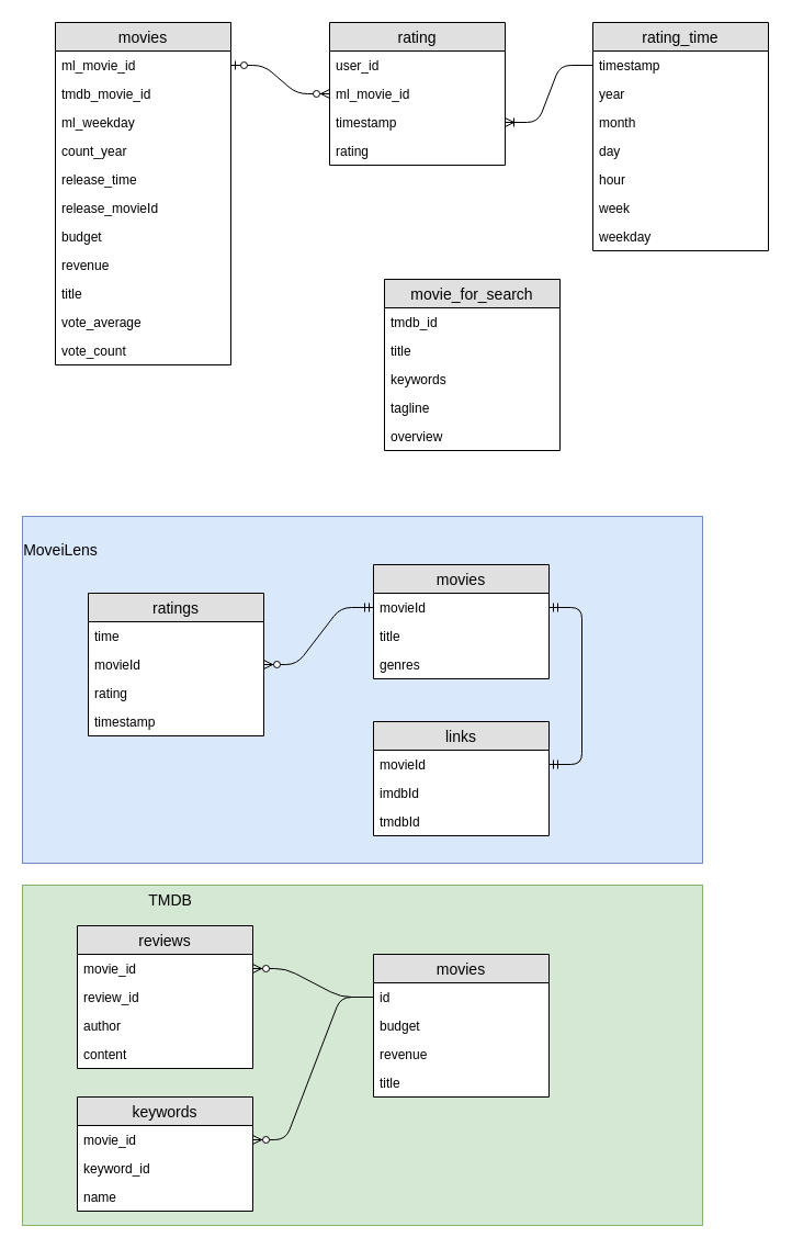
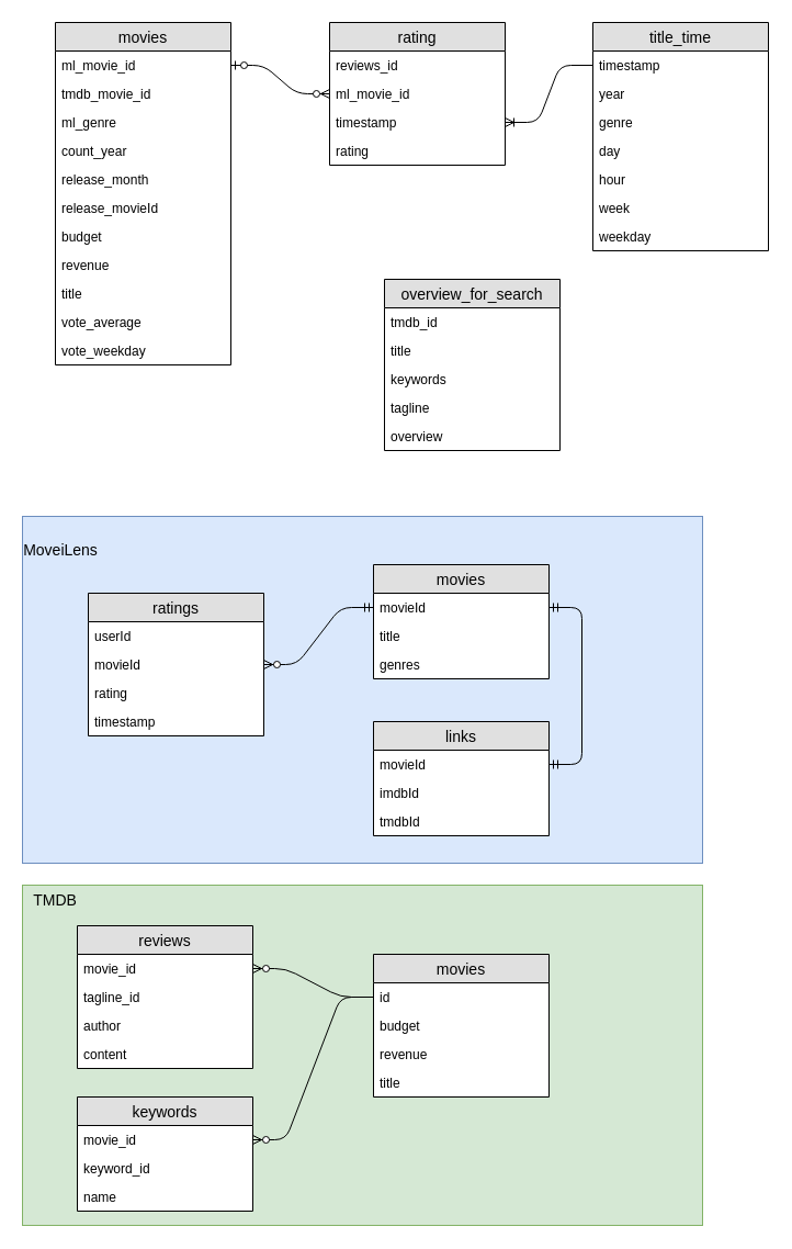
- <mxCell id="54" value="rating_time" style="swimlane;fontStyle=0;childLayout=stackLayout;horizontal=1;startSize=26;fillColor=#e0e0e0;horizontalStack=0;resizeParent=1;resizeParentMax=0;resizeLast=0;collapsible=1;marginBottom=0;swimlaneFillColor=#ffffff;align=center;fontSize=14;" vertex="1" parent="1"><mxGeometry x="540" y="20" width="160" height="208" as="geometry" /></mxCell>
+ <mxCell id="54" value="title_time" style="swimlane;fontStyle=0;childLayout=stackLayout;horizontal=1;startSize=26;fillColor=#e0e0e0;horizontalStack=0;resizeParent=1;resizeParentMax=0;resizeLast=0;collapsible=1;marginBottom=0;swimlaneFillColor=#ffffff;align=center;fontSize=14;" vertex="1" parent="1"><mxGeometry x="540" y="20" width="160" height="208" as="geometry" /></mxCell>
- <mxCell id="5" value="user_id" style="text;strokeColor=none;fillColor=none;spacingLeft=4;spacingRight=4;overflow=hidden;rotatable=0;points=[[0,0.5],[1,0.5]];portConstraint=eastwest;fontSize=12;" parent="4" vertex="1"><mxGeometry y="26" width="160" height="26" as="geometry" /></mxCell>
+ <mxCell id="5" value="reviews_id" style="text;strokeColor=none;fillColor=none;spacingLeft=4;spacingRight=4;overflow=hidden;rotatable=0;points=[[0,0.5],[1,0.5]];portConstraint=eastwest;fontSize=12;" parent="4" vertex="1"><mxGeometry y="26" width="160" height="26" as="geometry" /></mxCell>
- <mxCell id="12" value="ml_weekday" style="text;strokeColor=none;fillColor=none;spacingLeft=4;spacingRight=4;overflow=hidden;rotatable=0;points=[[0,0.5],[1,0.5]];portConstraint=eastwest;fontSize=12;" parent="9" vertex="1"><mxGeometry y="78" width="160" height="26" as="geometry" /></mxCell>
+ <mxCell id="12" value="ml_genre" style="text;strokeColor=none;fillColor=none;spacingLeft=4;spacingRight=4;overflow=hidden;rotatable=0;points=[[0,0.5],[1,0.5]];portConstraint=eastwest;fontSize=12;" parent="9" vertex="1"><mxGeometry y="78" width="160" height="26" as="geometry" /></mxCell>
- <mxCell id="57" value="month" style="text;strokeColor=none;fillColor=none;spacingLeft=4;spacingRight=4;overflow=hidden;rotatable=0;points=[[0,0.5],[1,0.5]];portConstraint=eastwest;fontSize=12;" vertex="1" parent="54"><mxGeometry y="78" width="160" height="26" as="geometry" /></mxCell>
+ <mxCell id="57" value="genre" style="text;strokeColor=none;fillColor=none;spacingLeft=4;spacingRight=4;overflow=hidden;rotatable=0;points=[[0,0.5],[1,0.5]];portConstraint=eastwest;fontSize=12;" vertex="1" parent="54"><mxGeometry y="78" width="160" height="26" as="geometry" /></mxCell>
- <mxCell id="14" value="release_time" style="text;strokeColor=none;fillColor=none;spacingLeft=4;spacingRight=4;overflow=hidden;rotatable=0;points=[[0,0.5],[1,0.5]];portConstraint=eastwest;fontSize=12;" parent="9" vertex="1"><mxGeometry y="130" width="160" height="26" as="geometry" /></mxCell>
+ <mxCell id="14" value="release_month" style="text;strokeColor=none;fillColor=none;spacingLeft=4;spacingRight=4;overflow=hidden;rotatable=0;points=[[0,0.5],[1,0.5]];portConstraint=eastwest;fontSize=12;" parent="9" vertex="1"><mxGeometry y="130" width="160" height="26" as="geometry" /></mxCell>
- <mxCell id="64" value="movie_for_search" style="swimlane;fontStyle=0;childLayout=stackLayout;horizontal=1;startSize=26;fillColor=#e0e0e0;horizontalStack=0;resizeParent=1;resizeParentMax=0;resizeLast=0;collapsible=1;marginBottom=0;swimlaneFillColor=#ffffff;align=center;fontSize=14;" vertex="1" parent="1"><mxGeometry x="350" y="254" width="160" height="156" as="geometry" /></mxCell>
+ <mxCell id="64" value="overview_for_search" style="swimlane;fontStyle=0;childLayout=stackLayout;horizontal=1;startSize=26;fillColor=#e0e0e0;horizontalStack=0;resizeParent=1;resizeParentMax=0;resizeLast=0;collapsible=1;marginBottom=0;swimlaneFillColor=#ffffff;align=center;fontSize=14;" vertex="1" parent="1"><mxGeometry x="350" y="254" width="160" height="156" as="geometry" /></mxCell>
- <mxCell id="20" value="vote_count" style="text;strokeColor=none;fillColor=none;spacingLeft=4;spacingRight=4;overflow=hidden;rotatable=0;points=[[0,0.5],[1,0.5]];portConstraint=eastwest;fontSize=12;" vertex="1" parent="9"><mxGeometry y="286" width="160" height="26" as="geometry" /></mxCell>
+ <mxCell id="20" value="vote_weekday" style="text;strokeColor=none;fillColor=none;spacingLeft=4;spacingRight=4;overflow=hidden;rotatable=0;points=[[0,0.5],[1,0.5]];portConstraint=eastwest;fontSize=12;" vertex="1" parent="9"><mxGeometry y="286" width="160" height="26" as="geometry" /></mxCell>
- <mxCell id="30" value="time" style="text;strokeColor=none;fillColor=none;spacingLeft=4;spacingRight=4;overflow=hidden;rotatable=0;points=[[0,0.5],[1,0.5]];portConstraint=eastwest;fontSize=12;" vertex="1" parent="29"><mxGeometry y="26" width="160" height="26" as="geometry" /></mxCell>
+ <mxCell id="30" value="userId" style="text;strokeColor=none;fillColor=none;spacingLeft=4;spacingRight=4;overflow=hidden;rotatable=0;points=[[0,0.5],[1,0.5]];portConstraint=eastwest;fontSize=12;" vertex="1" parent="29"><mxGeometry y="26" width="160" height="26" as="geometry" /></mxCell>
- <mxCell id="53" value="TMDB" style="text;html=1;strokeColor=none;fillColor=none;align=center;verticalAlign=middle;whiteSpace=wrap;rounded=0;fontSize=14;" vertex="1" parent="1"><mxGeometry x="135" y="810" width="40" height="20" as="geometry" /></mxCell>
+ <mxCell id="53" value="TMDB" style="text;html=1;strokeColor=none;fillColor=none;align=center;verticalAlign=middle;whiteSpace=wrap;rounded=0;fontSize=14;" vertex="1" parent="1"><mxGeometry x="30" y="810" width="40" height="20" as="geometry" /></mxCell>
- <mxCell id="41" value="review_id" style="text;strokeColor=none;fillColor=none;spacingLeft=4;spacingRight=4;overflow=hidden;rotatable=0;points=[[0,0.5],[1,0.5]];portConstraint=eastwest;fontSize=12;" vertex="1" parent="39"><mxGeometry y="52" width="160" height="26" as="geometry" /></mxCell>
+ <mxCell id="41" value="tagline_id" style="text;strokeColor=none;fillColor=none;spacingLeft=4;spacingRight=4;overflow=hidden;rotatable=0;points=[[0,0.5],[1,0.5]];portConstraint=eastwest;fontSize=12;" vertex="1" parent="39"><mxGeometry y="52" width="160" height="26" as="geometry" /></mxCell>
